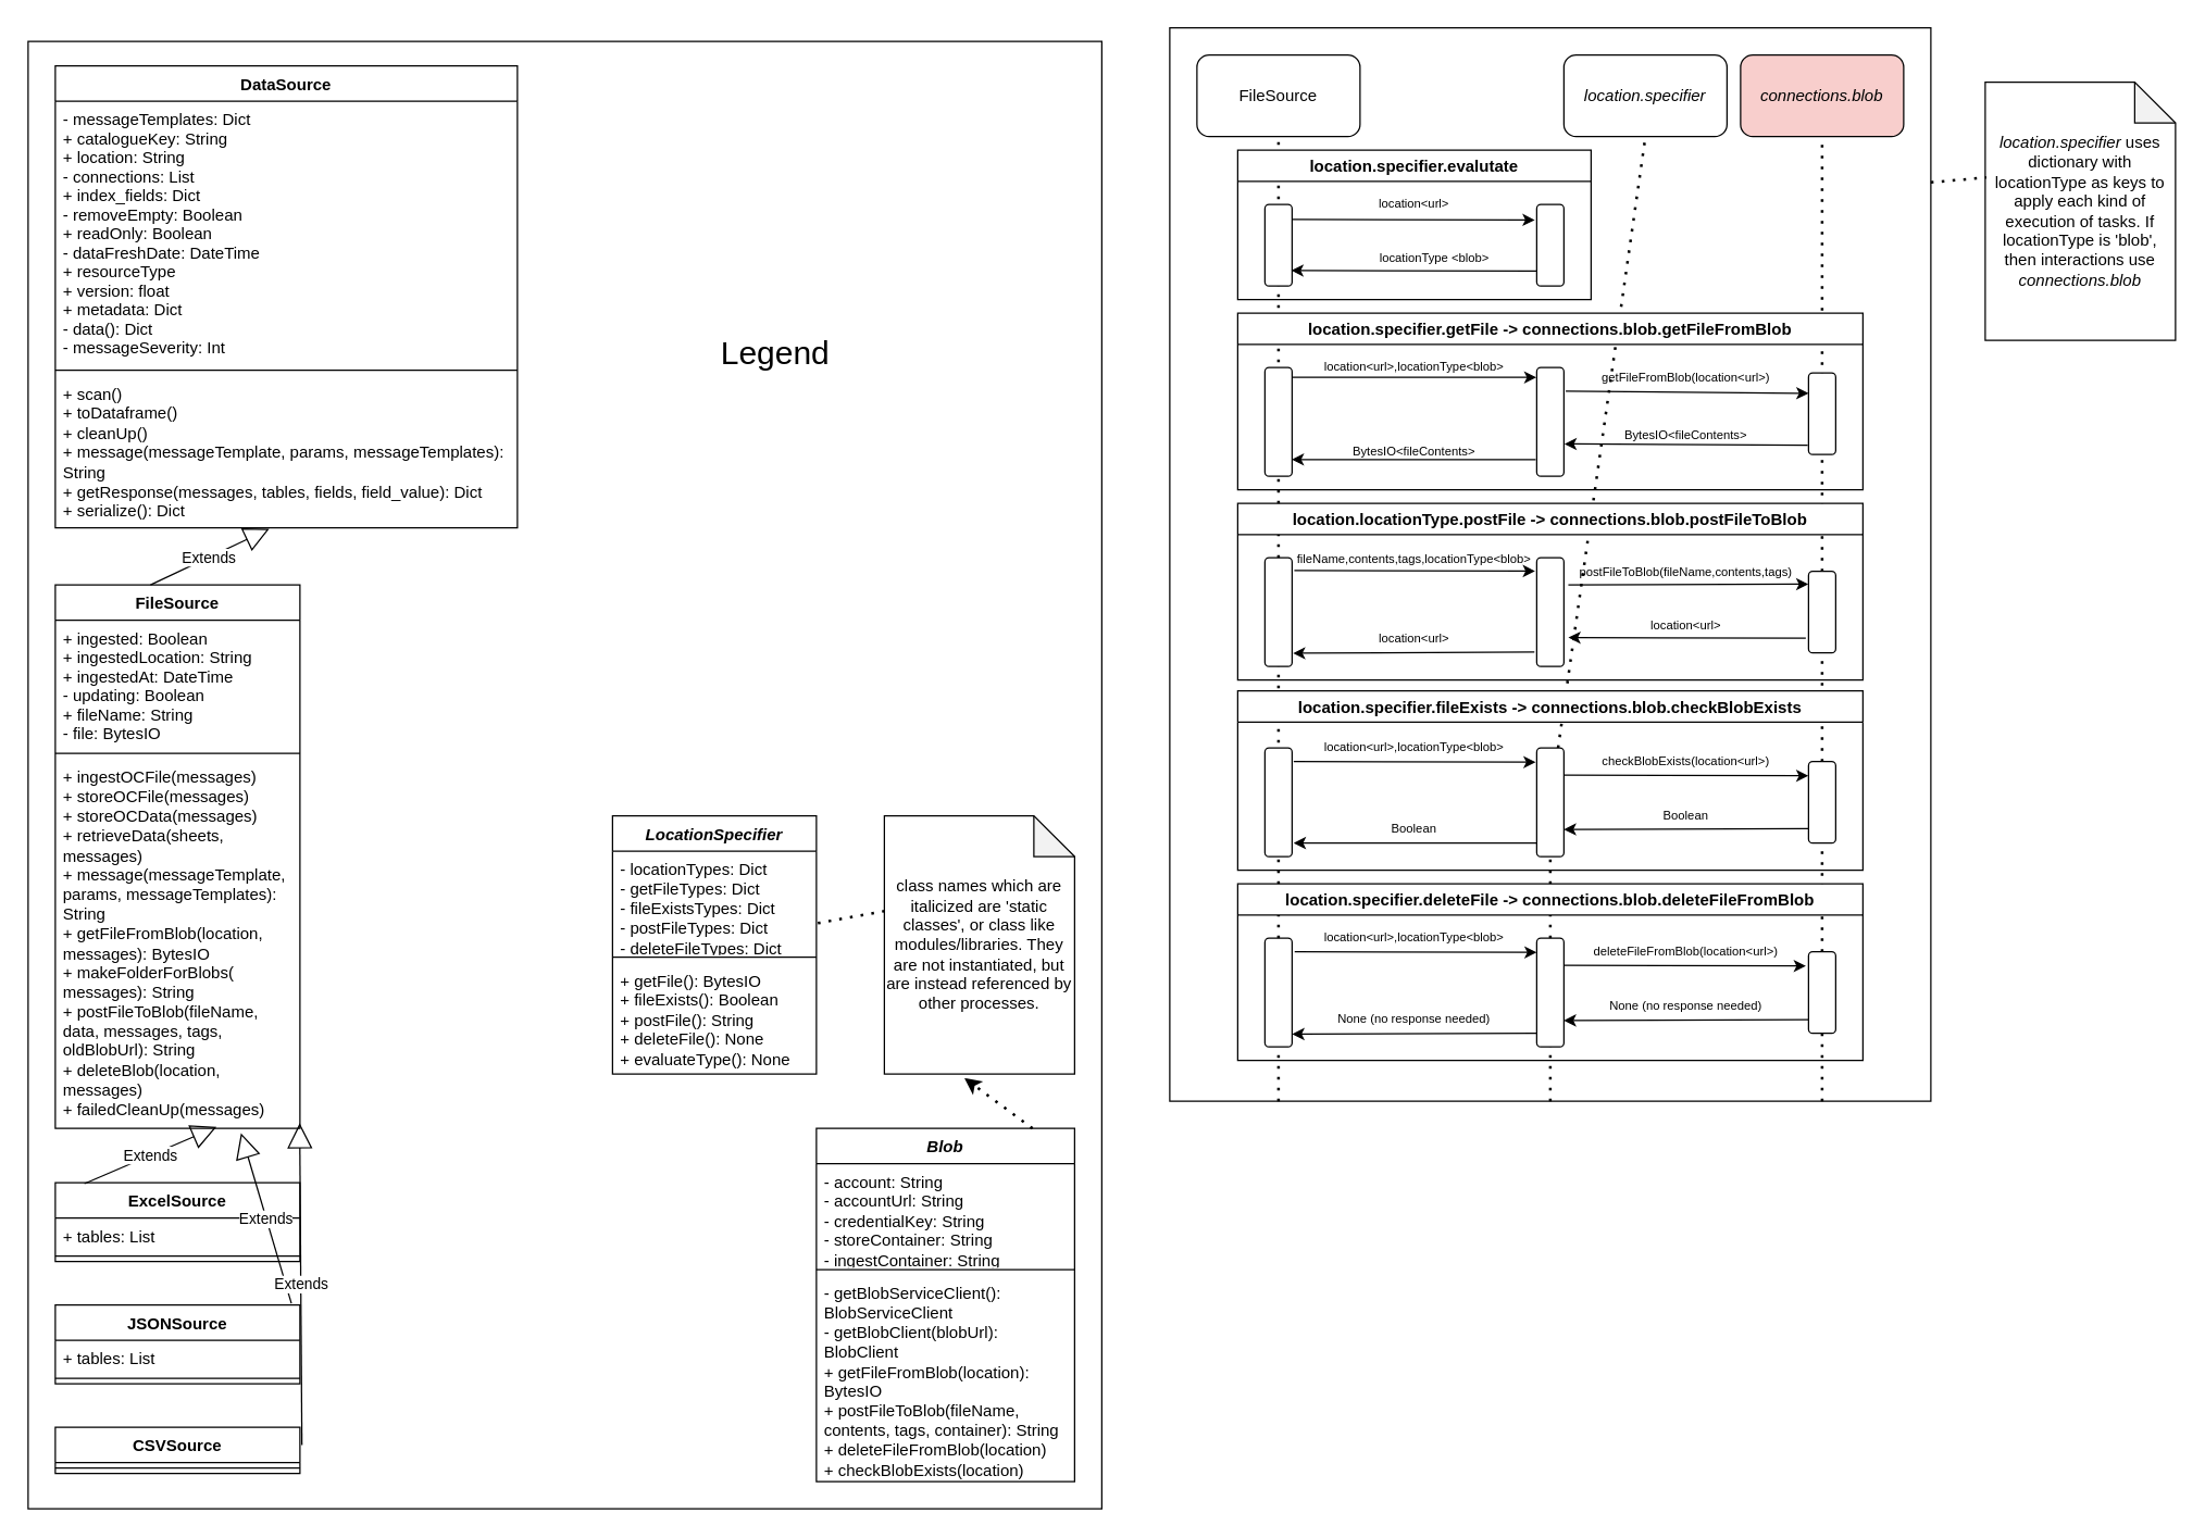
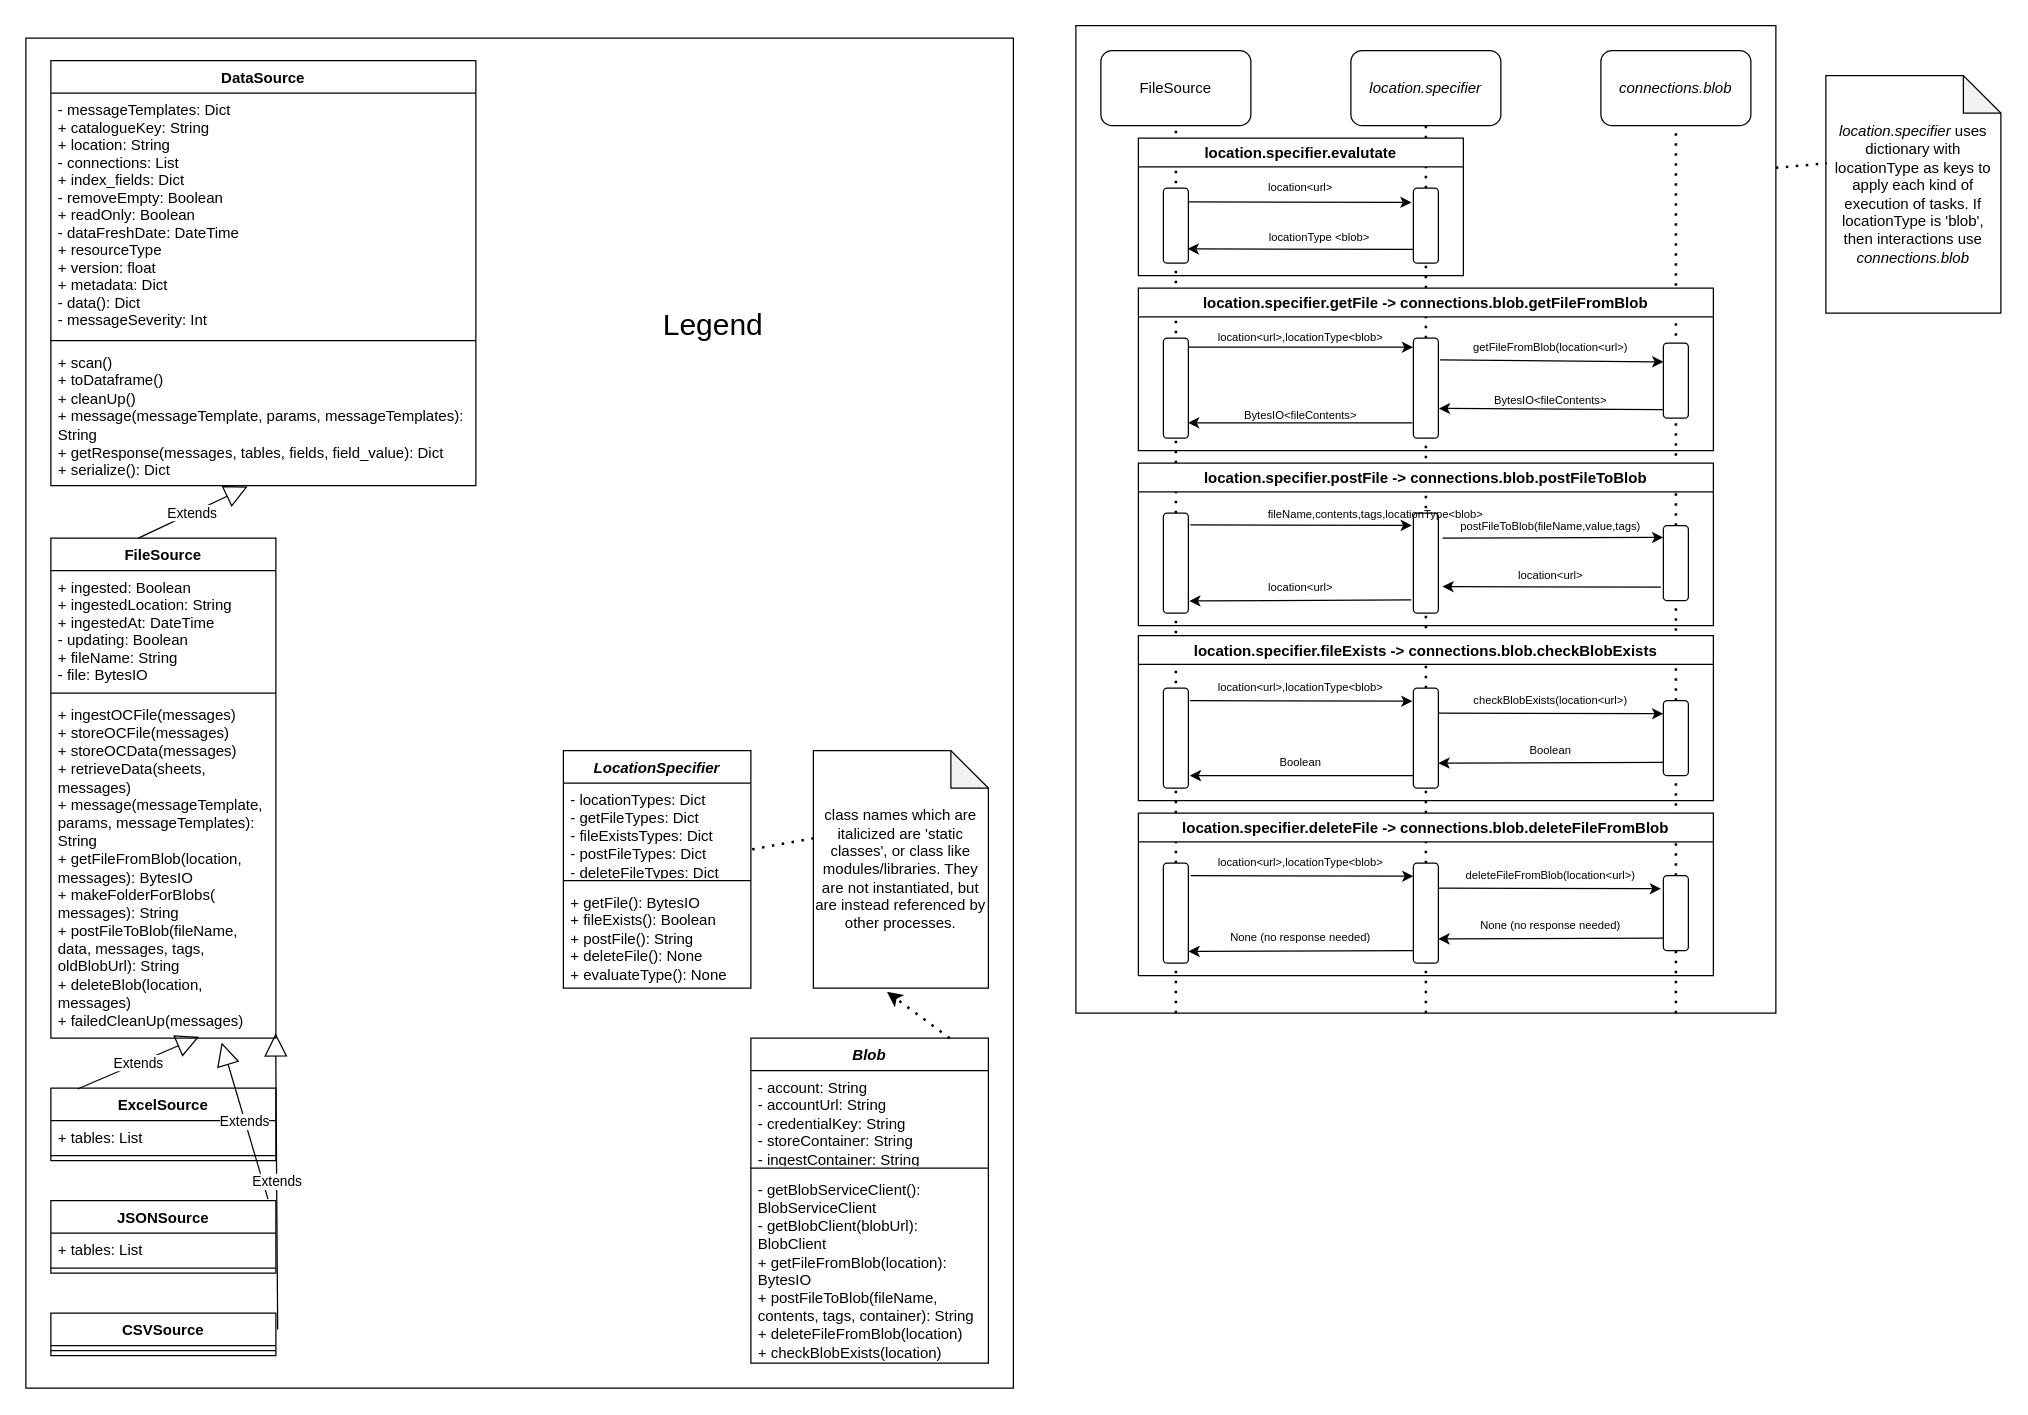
- <mxCell id="38" value="&lt;font style=&quot;font-size: 12px&quot;&gt;&lt;i&gt;location.specifier&lt;/i&gt;&lt;/font&gt;" style="rounded=1;whiteSpace=wrap;html=1;fontSize=12;" vertex="1" parent="1"><mxGeometry x="1150" y="40" width="120" height="60" as="geometry" /></mxCell>
+ <mxCell id="38" value="&lt;font style=&quot;font-size: 12px&quot;&gt;&lt;i&gt;location.specifier&lt;/i&gt;&lt;/font&gt;" style="rounded=1;whiteSpace=wrap;html=1;fontSize=12;" vertex="1" parent="1"><mxGeometry x="1080" y="40" width="120" height="60" as="geometry" /></mxCell>
- <mxCell id="39" value="&lt;i&gt;connections.blob&lt;/i&gt;" style="rounded=1;whiteSpace=wrap;html=1;fontSize=12;fillColor=#f8cecc;" vertex="1" parent="1"><mxGeometry x="1280" y="40" width="120" height="60" as="geometry" /></mxCell>
+ <mxCell id="39" value="&lt;i&gt;connections.blob&lt;/i&gt;" style="rounded=1;whiteSpace=wrap;html=1;fontSize=12;" vertex="1" parent="1"><mxGeometry x="1280" y="40" width="120" height="60" as="geometry" /></mxCell>
- <mxCell id="62" value="location.locationType.postFile -&gt; connections.blob.postFileToBlob" style="swimlane;fontSize=12;" vertex="1" parent="1"><mxGeometry x="910" y="370" width="460" height="130" as="geometry" /></mxCell>
+ <mxCell id="62" value="location.specifier.postFile -&gt; connections.blob.postFileToBlob" style="swimlane;fontSize=12;" vertex="1" parent="1"><mxGeometry x="910" y="370" width="460" height="130" as="geometry" /></mxCell>
- <mxCell id="67" value="&lt;font style=&quot;font-size: 9px&quot;&gt;fileName,contents,tags,locationType&amp;lt;blob&amp;gt;&lt;br&gt;&lt;/font&gt;" style="text;html=1;strokeColor=none;fillColor=none;align=center;verticalAlign=middle;whiteSpace=wrap;rounded=0;fontSize=12;" vertex="1" parent="62"><mxGeometry x="110" y="30" width="40" height="20" as="geometry" /></mxCell>
+ <mxCell id="67" value="&lt;font style=&quot;font-size: 9px&quot;&gt;fileName,contents,tags,locationType&amp;lt;blob&amp;gt;&lt;br&gt;&lt;/font&gt;" style="text;html=1;strokeColor=none;fillColor=none;align=center;verticalAlign=middle;whiteSpace=wrap;rounded=0;fontSize=12;" vertex="1" parent="62"><mxGeometry x="170" y="30" width="40" height="20" as="geometry" /></mxCell>
- <mxCell id="68" value="&lt;font style=&quot;font-size: 9px&quot;&gt;postFileToBlob(fileName,contents,tags)&lt;/font&gt;" style="text;html=1;strokeColor=none;fillColor=none;align=center;verticalAlign=middle;whiteSpace=wrap;rounded=0;fontSize=12;" vertex="1" parent="62"><mxGeometry x="310" y="40" width="40" height="20" as="geometry" /></mxCell>
+ <mxCell id="68" value="&lt;font style=&quot;font-size: 9px&quot;&gt;postFileToBlob(fileName,value,tags)&lt;/font&gt;" style="text;html=1;strokeColor=none;fillColor=none;align=center;verticalAlign=middle;whiteSpace=wrap;rounded=0;fontSize=12;" vertex="1" parent="62"><mxGeometry x="310" y="40" width="40" height="20" as="geometry" /></mxCell>
